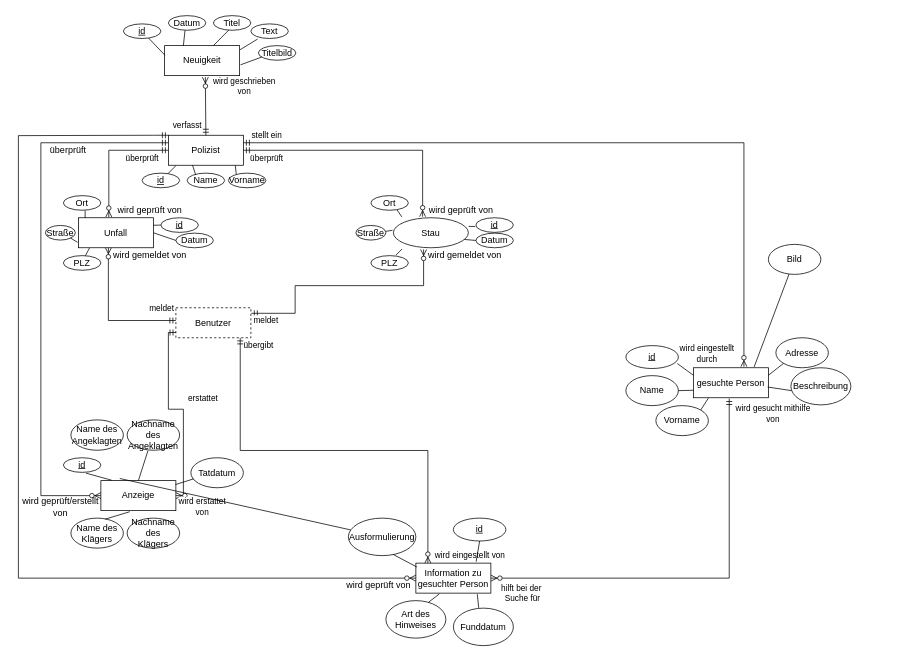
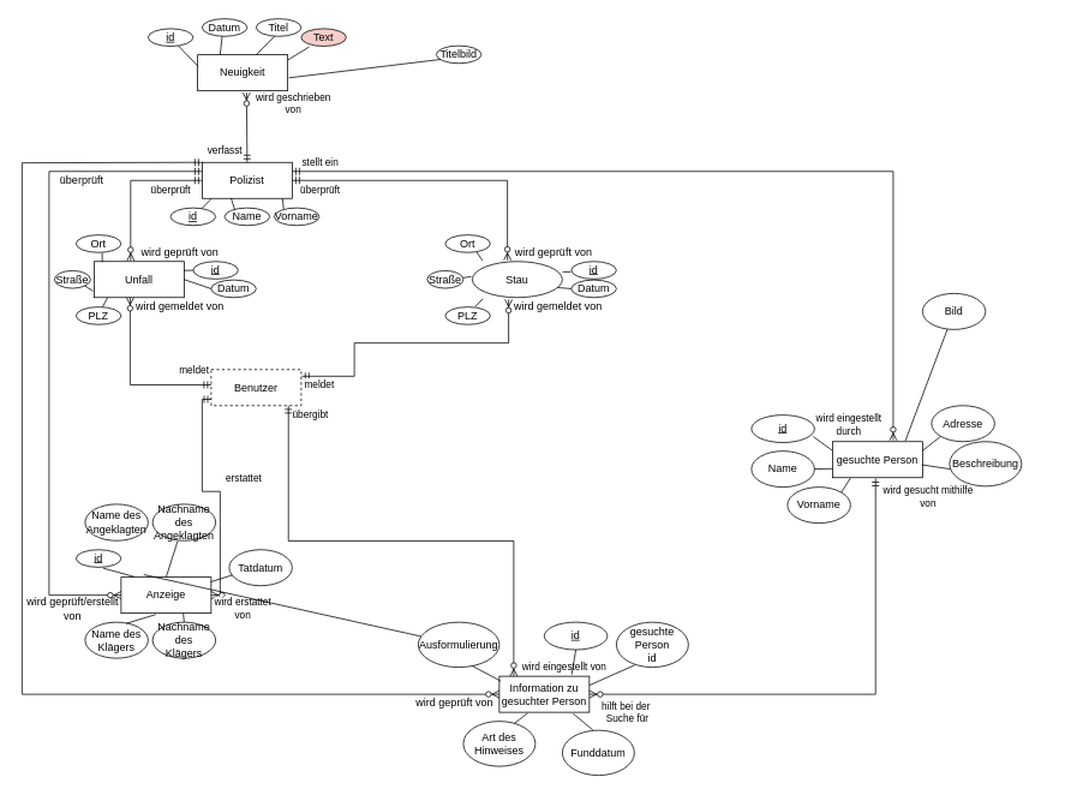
- <mxCell id="104" value="Text" style="ellipse;whiteSpace=wrap;html=1;align=center;fontFamily=Helvetica;" vertex="1" parent="1"><mxGeometry x="334" y="31" width="50" height="19.5" as="geometry" /></mxCell>
+ <mxCell id="104" value="Text" style="ellipse;whiteSpace=wrap;html=1;align=center;fontFamily=Helvetica;fillColor=#f8cecc;" vertex="1" parent="1"><mxGeometry x="334" y="31" width="50" height="19.5" as="geometry" /></mxCell>
- <mxCell id="105" value="Titelbild" style="ellipse;whiteSpace=wrap;html=1;align=center;fontFamily=Helvetica;" vertex="1" parent="1"><mxGeometry x="344" y="60" width="50" height="19.5" as="geometry" /></mxCell>
+ <mxCell id="105" value="Titelbild" style="ellipse;whiteSpace=wrap;html=1;align=center;fontFamily=Helvetica;" vertex="1" parent="1"><mxGeometry x="484" y="50" width="50" height="19.5" as="geometry" /></mxCell>
+ <mxCell id="61" value="" style="endArrow=none;html=1;rounded=0;fontFamily=Helvetica;exitX=0.5;exitY=0;exitDx=0;exitDy=0;entryX=0.69;entryY=1;entryDx=0;entryDy=0;entryPerimeter=0;" parent="1" source="56" target="4" edge="1"><mxGeometry width="50" height="50" relative="1" as="geometry"><mxPoint x="198.4" y="689.44" as="sourcePoint" /><mxPoint x="164" y="679.995" as="targetPoint" /></mxGeometry></mxCell>
+ <mxCell id="83" value="gesuchte&lt;br&gt;Person&lt;br&gt;id" style="ellipse;whiteSpace=wrap;html=1;align=center;fontFamily=Helvetica;" parent="1" vertex="1"><mxGeometry x="684" y="690" width="80" height="50" as="geometry" /></mxCell>
+ <mxCell id="89" value="" style="endArrow=none;html=1;rounded=0;fontFamily=Helvetica;entryX=1;entryY=0.25;entryDx=0;entryDy=0;exitX=0.255;exitY=0.952;exitDx=0;exitDy=0;exitPerimeter=0;" parent="1" source="83" target="6" edge="1"><mxGeometry width="50" height="50" relative="1" as="geometry"><mxPoint x="543.94" y="758.55" as="sourcePoint" /><mxPoint x="571.1" y="775.72" as="targetPoint" /></mxGeometry></mxCell>
- <mxCell id="85" value="Funddatum" style="ellipse;whiteSpace=wrap;html=1;align=center;fontFamily=Helvetica;" parent="1" vertex="1"><mxGeometry x="604" y="810" width="80" height="50" as="geometry" /></mxCell>
+ <mxCell id="85" value="Funddatum" style="ellipse;whiteSpace=wrap;html=1;align=center;fontFamily=Helvetica;" parent="1" vertex="1"><mxGeometry x="624" y="810" width="80" height="50" as="geometry" /></mxCell>
